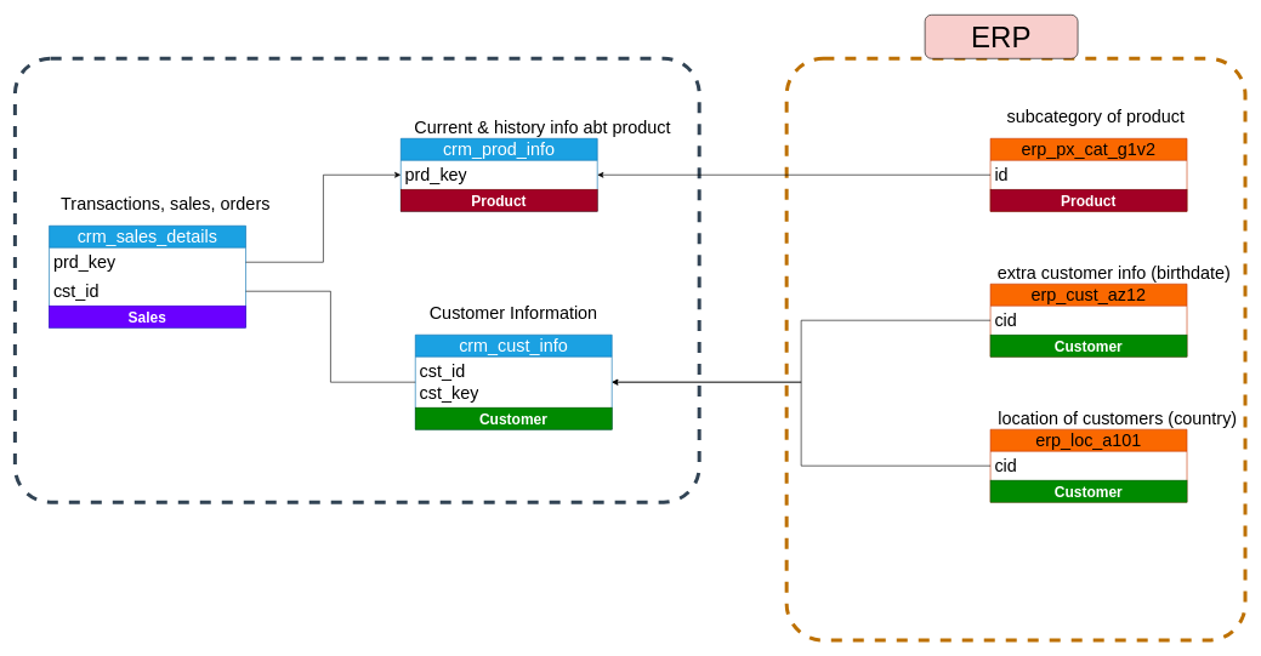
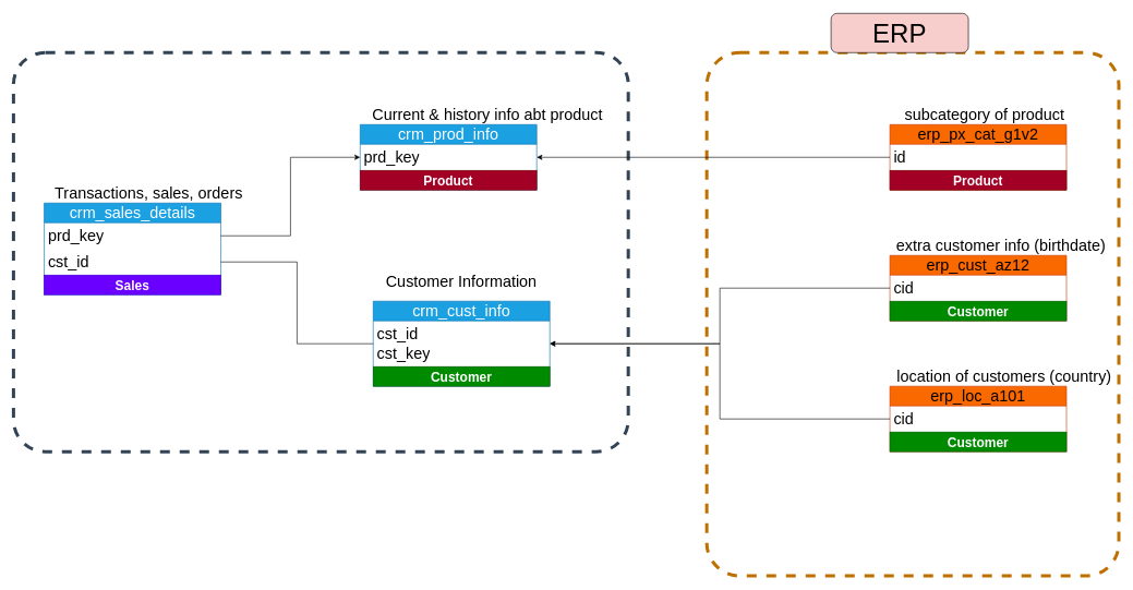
- <mxCell id="32" value="subcategory of product" style="text;html=1;align=center;verticalAlign=middle;whiteSpace=wrap;rounded=0;fontSize=24;" parent="1" vertex="1"><mxGeometry x="1360" y="145" width="290" height="30" as="geometry" /></mxCell>
+ <mxCell id="32" value="subcategory of product" style="text;html=1;align=center;verticalAlign=middle;whiteSpace=wrap;rounded=0;fontSize=24;" parent="1" vertex="1"><mxGeometry x="1360" y="160" width="290" height="30" as="geometry" /></mxCell>
- <mxCell id="16" value="&lt;div&gt;Transactions, sales, orders&lt;/div&gt;" style="text;html=1;align=center;verticalAlign=middle;whiteSpace=wrap;rounded=0;fontSize=24;" parent="1" vertex="1"><mxGeometry x="67" y="265" width="320" height="30" as="geometry" /></mxCell>
+ <mxCell id="16" value="&lt;div&gt;Transactions, sales, orders&lt;/div&gt;" style="text;html=1;align=center;verticalAlign=middle;whiteSpace=wrap;rounded=0;fontSize=24;" parent="1" vertex="1"><mxGeometry x="67" y="280" width="320" height="30" as="geometry" /></mxCell>
